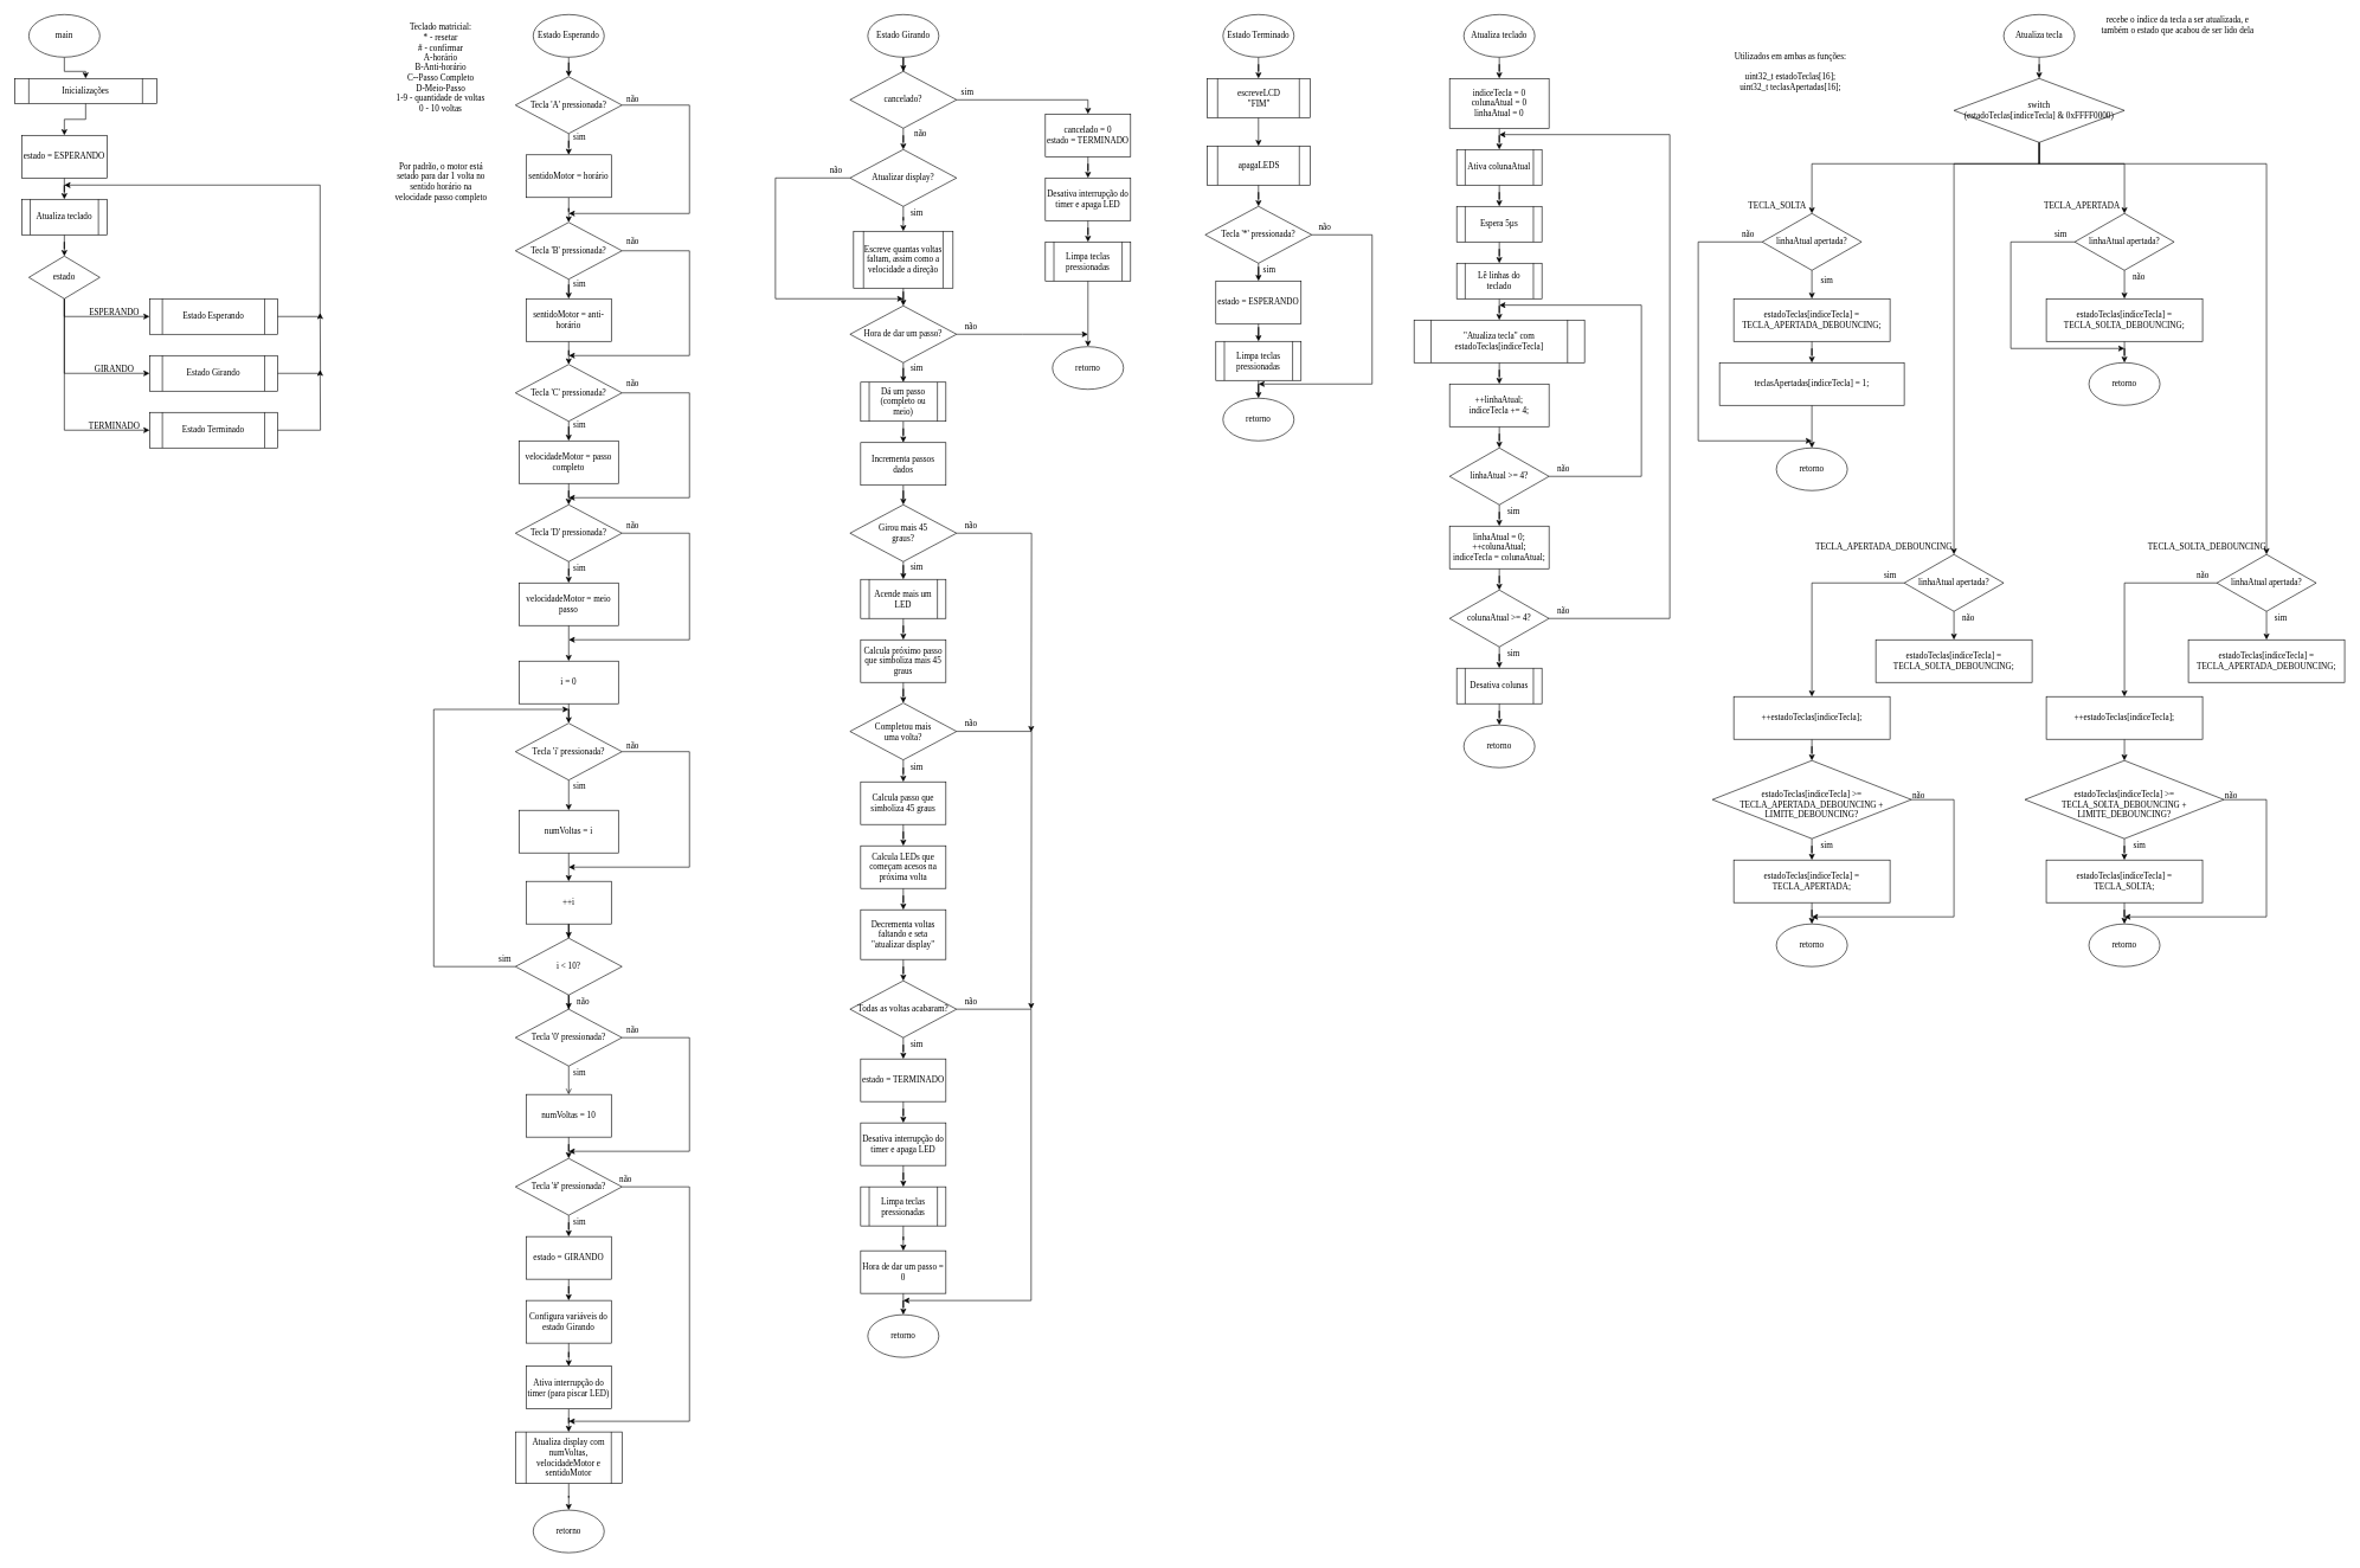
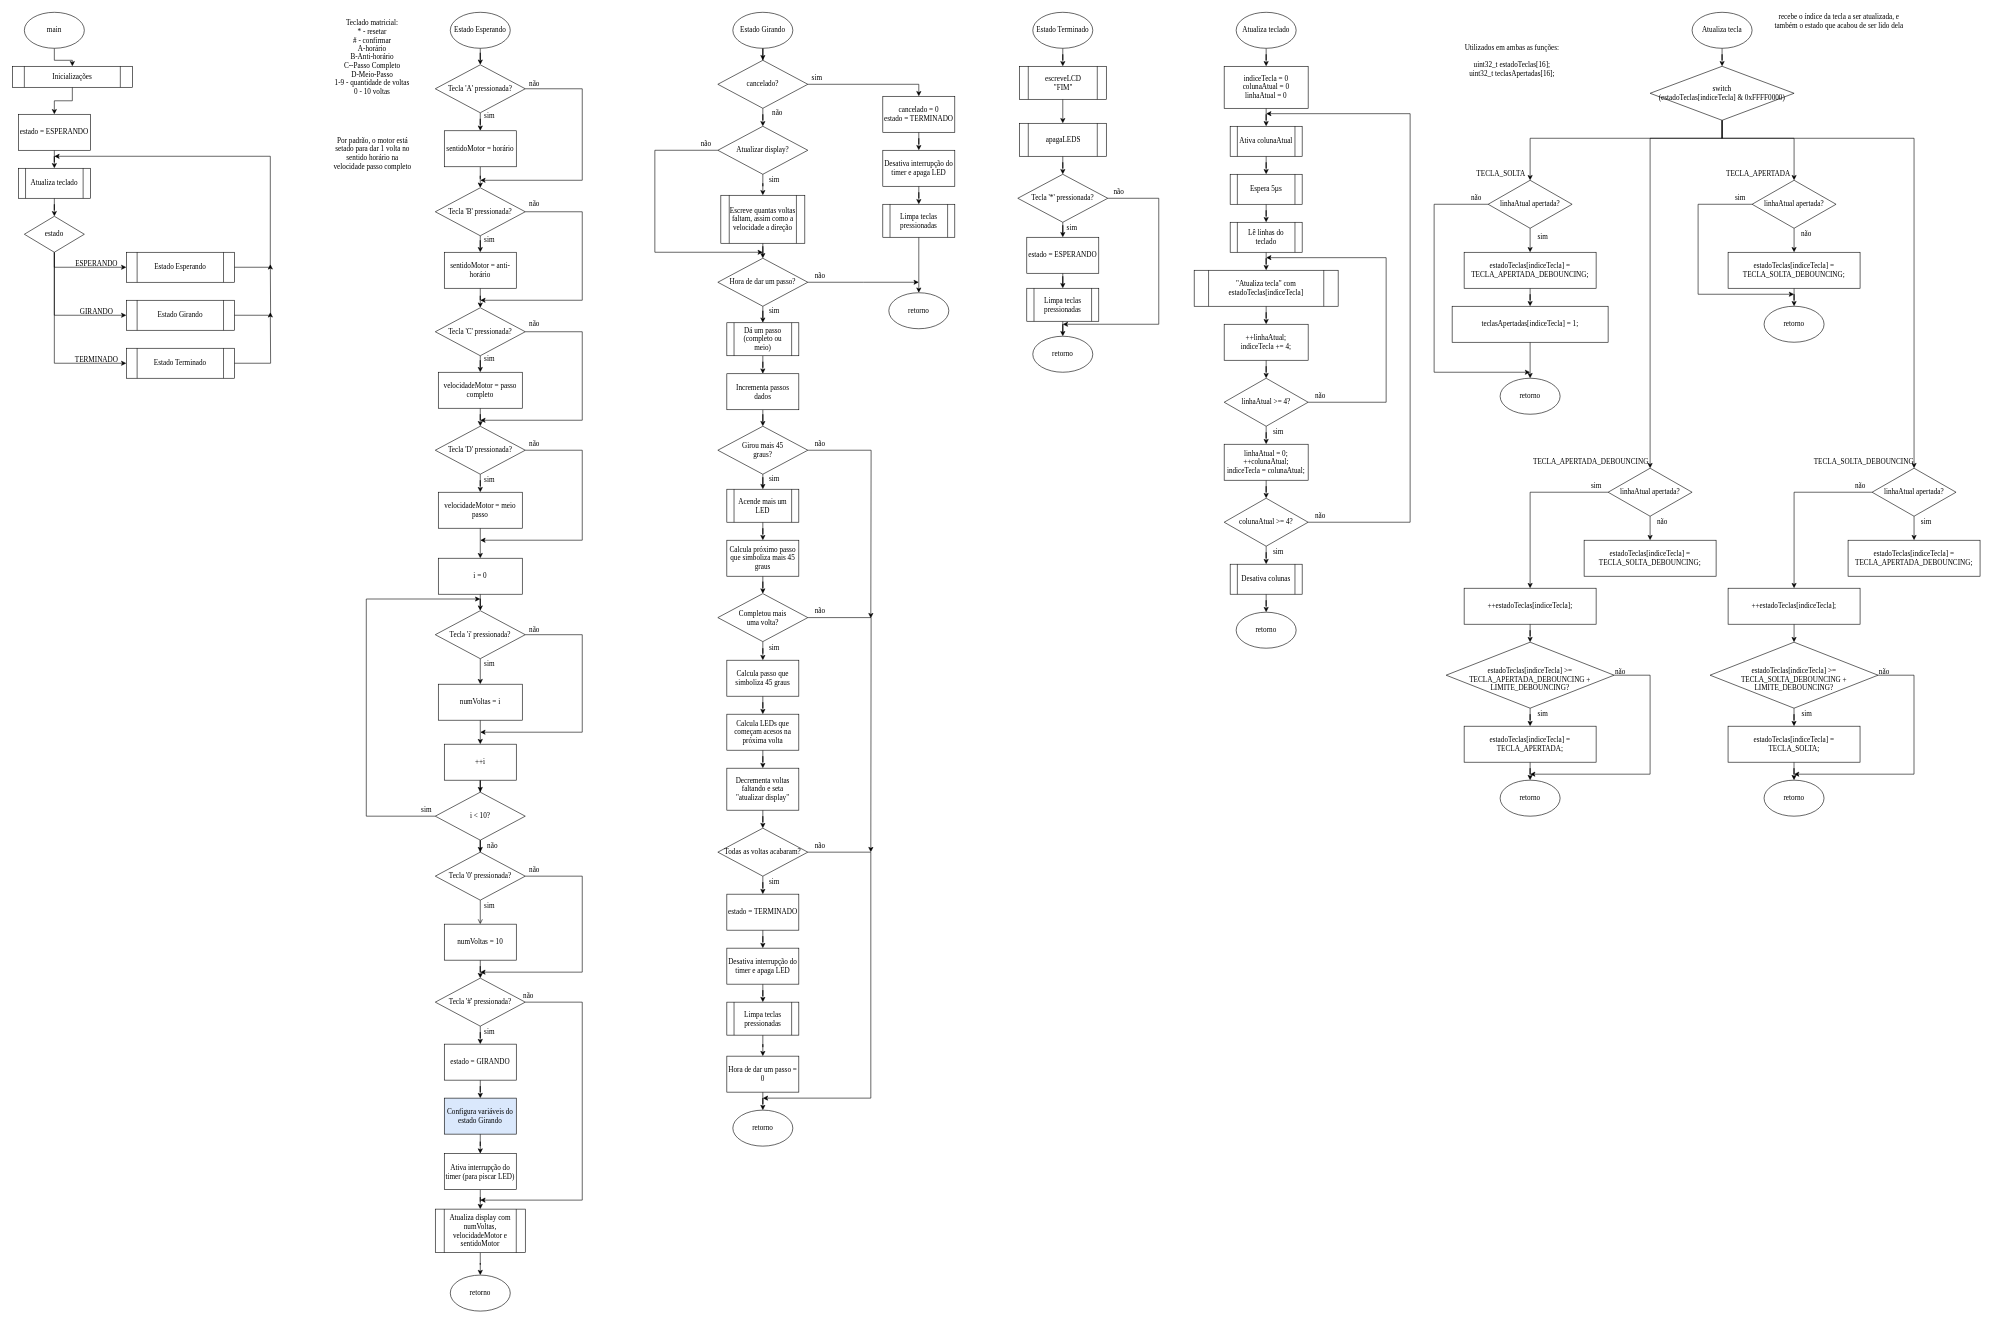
- <mxCell id="181" value="Configura variáveis do estado Girando" style="whiteSpace=wrap;html=1;fontFamily=Lucida Console;rounded=0;" parent="1" vertex="1"><mxGeometry x="740" y="1829.98" width="120" height="60.02" as="geometry" /></mxCell>
+ <mxCell id="181" value="Configura variáveis do estado Girando" style="whiteSpace=wrap;html=1;fontFamily=Lucida Console;rounded=0;fillColor=#dae8fc;" parent="1" vertex="1"><mxGeometry x="740" y="1829.98" width="120" height="60.02" as="geometry" /></mxCell>
